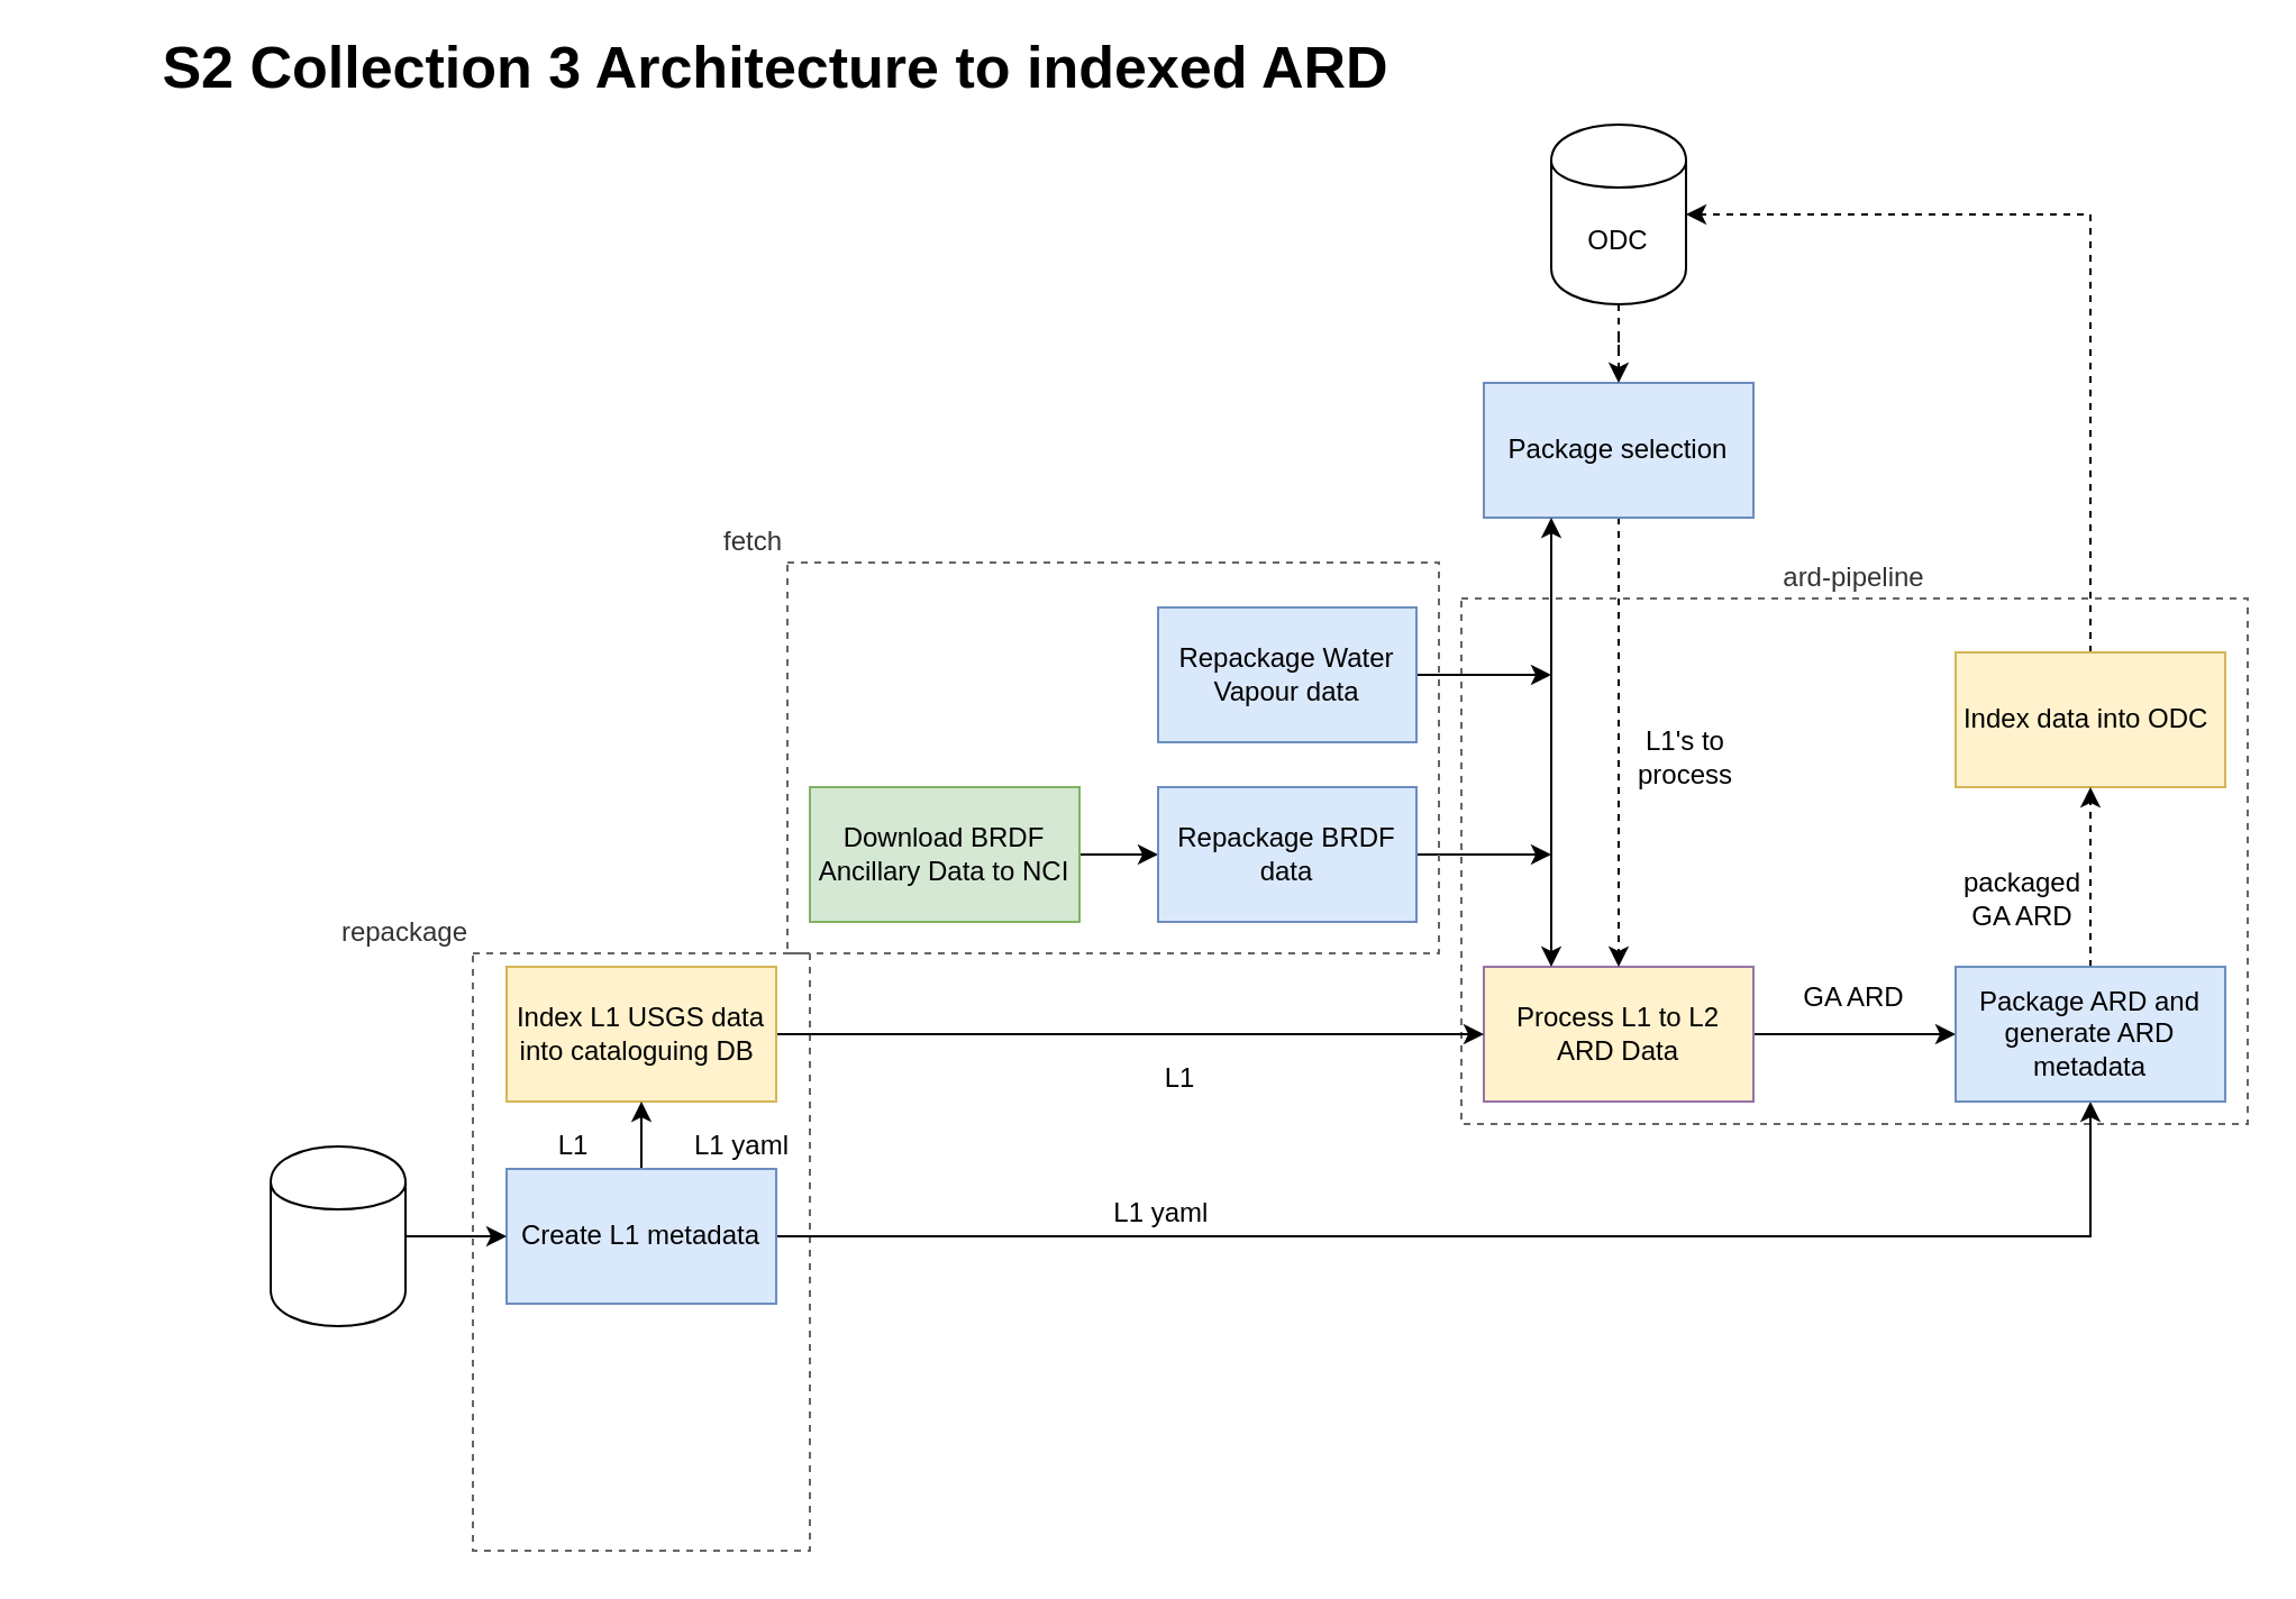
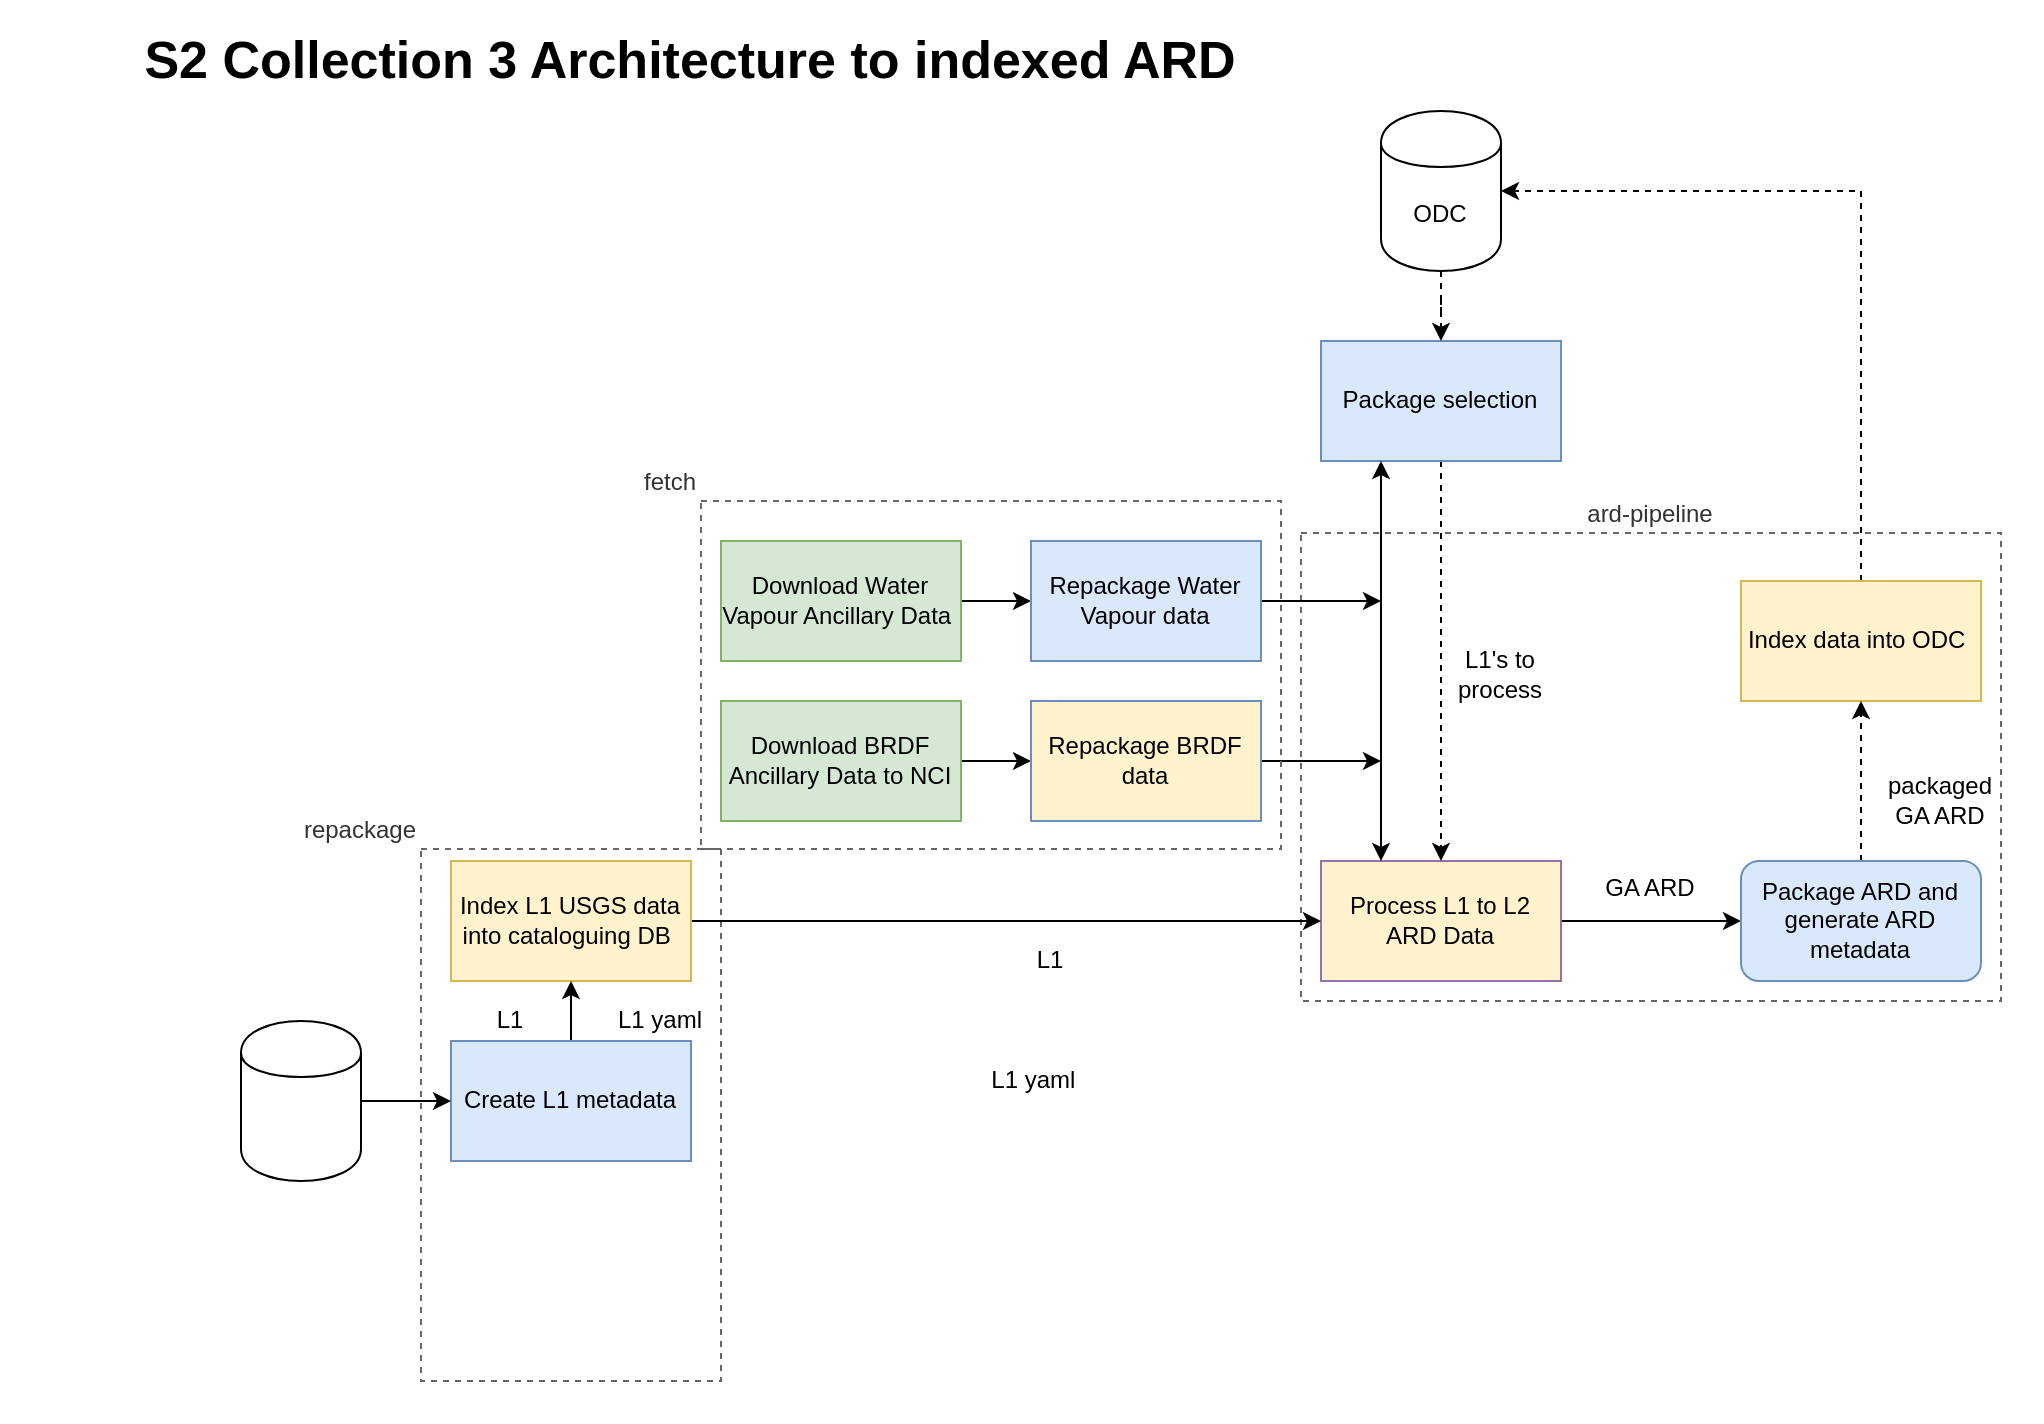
+ <mxCell id="6" value="Download Water Vapour Ancillary Data&amp;nbsp;" style="rounded=0;whiteSpace=wrap;html=1;fillColor=#d5e8d4;strokeColor=#82b366;" parent="1" vertex="1"><mxGeometry x="360" y="270" width="120" height="60" as="geometry" /></mxCell>
+ <mxCell id="5" style="edgeStyle=orthogonalEdgeStyle;rounded=0;orthogonalLoop=1;jettySize=auto;html=1;" parent="1" source="6" target="8" edge="1"><mxGeometry relative="1" as="geometry" /></mxCell>
- <mxCell id="14" value="Repackage BRDF data" style="rounded=0;whiteSpace=wrap;html=1;fillColor=#dae8fc;strokeColor=#6c8ebf;" parent="1" vertex="1"><mxGeometry x="515" y="350" width="115" height="60" as="geometry" /></mxCell>
+ <mxCell id="14" value="Repackage BRDF data" style="rounded=0;whiteSpace=wrap;html=1;fillColor=#fff2cc;strokeColor=#6c8ebf;" parent="1" vertex="1"><mxGeometry x="515" y="350" width="115" height="60" as="geometry" /></mxCell>
- <mxCell id="31" value="&lt;span&gt;packaged GA ARD&lt;/span&gt;" style="text;html=1;strokeColor=none;fillColor=none;align=center;verticalAlign=middle;whiteSpace=wrap;rounded=0;" parent="1" vertex="1"><mxGeometry x="870" y="380" width="60" height="40" as="geometry" /></mxCell>
+ <mxCell id="31" value="&lt;span&gt;packaged GA ARD&lt;/span&gt;" style="text;html=1;strokeColor=none;fillColor=none;align=center;verticalAlign=middle;whiteSpace=wrap;rounded=0;" parent="1" vertex="1"><mxGeometry x="940" y="380" width="60" height="40" as="geometry" /></mxCell>
- <mxCell id="30" value="Package ARD and generate ARD metadata" style="rounded=0;whiteSpace=wrap;html=1;fillColor=#dae8fc;strokeColor=#6c8ebf;" parent="1" vertex="1"><mxGeometry x="870" y="430" width="120" height="60" as="geometry" /></mxCell>
+ <mxCell id="30" value="Package ARD and generate ARD metadata" style="whiteSpace=wrap;html=1;fillColor=#dae8fc;strokeColor=#6c8ebf;rounded=1;" parent="1" vertex="1"><mxGeometry x="870" y="430" width="120" height="60" as="geometry" /></mxCell>
- <mxCell id="24" style="edgeStyle=orthogonalEdgeStyle;rounded=0;orthogonalLoop=1;jettySize=auto;html=1;exitX=1;exitY=0.5;exitDx=0;exitDy=0;entryX=0.5;entryY=1;entryDx=0;entryDy=0;" parent="1" source="26" target="30" edge="1"><mxGeometry relative="1" as="geometry" /></mxCell>
